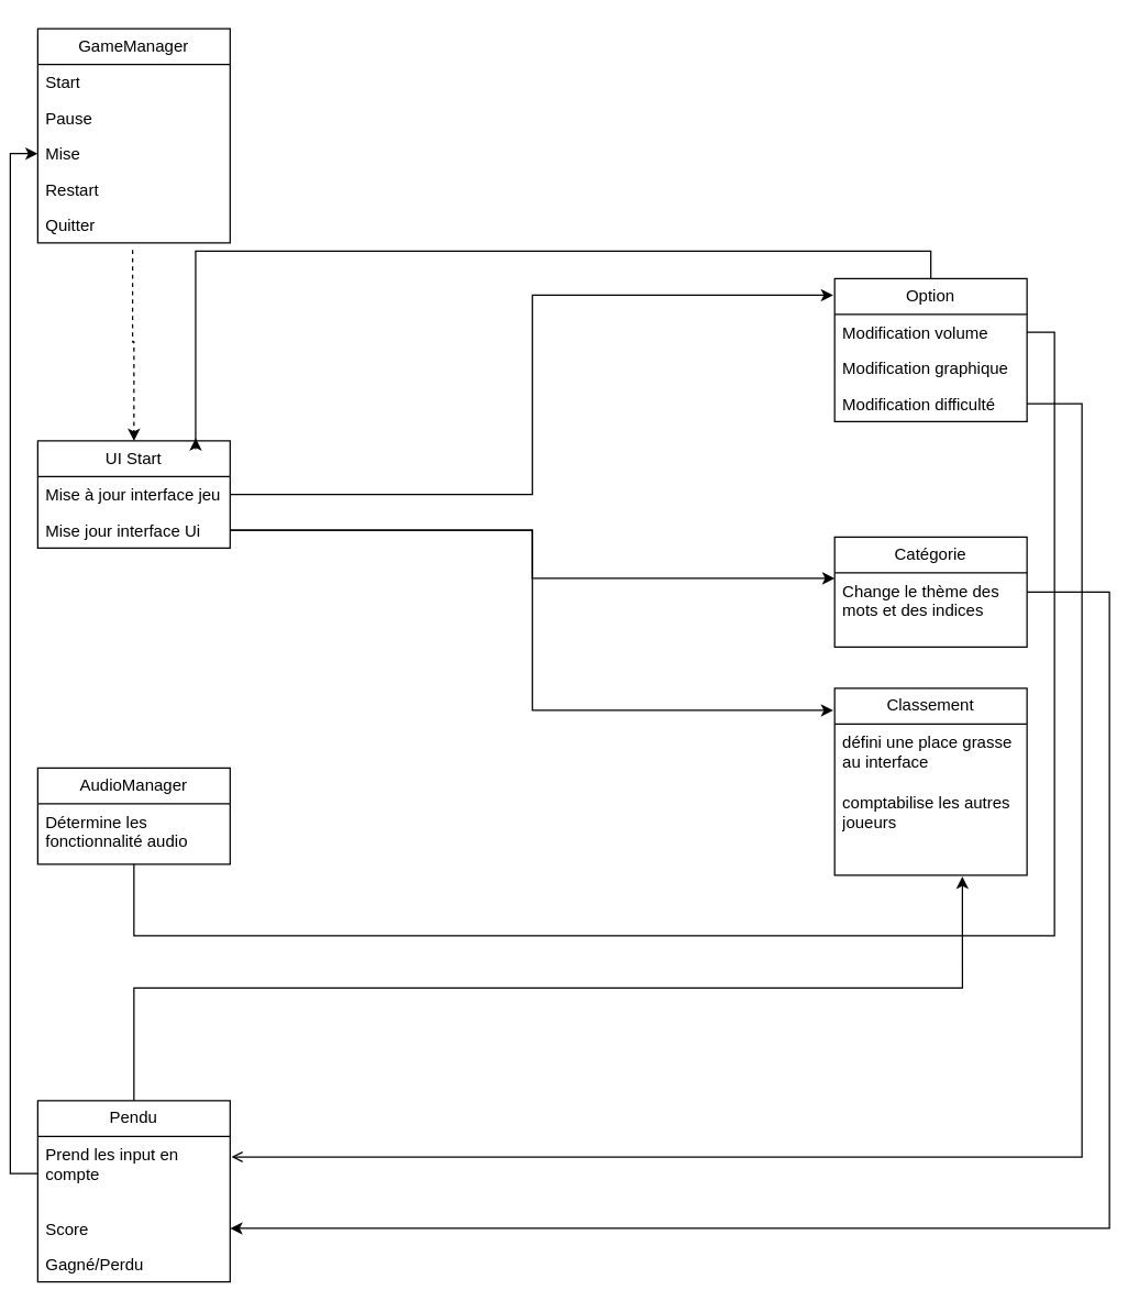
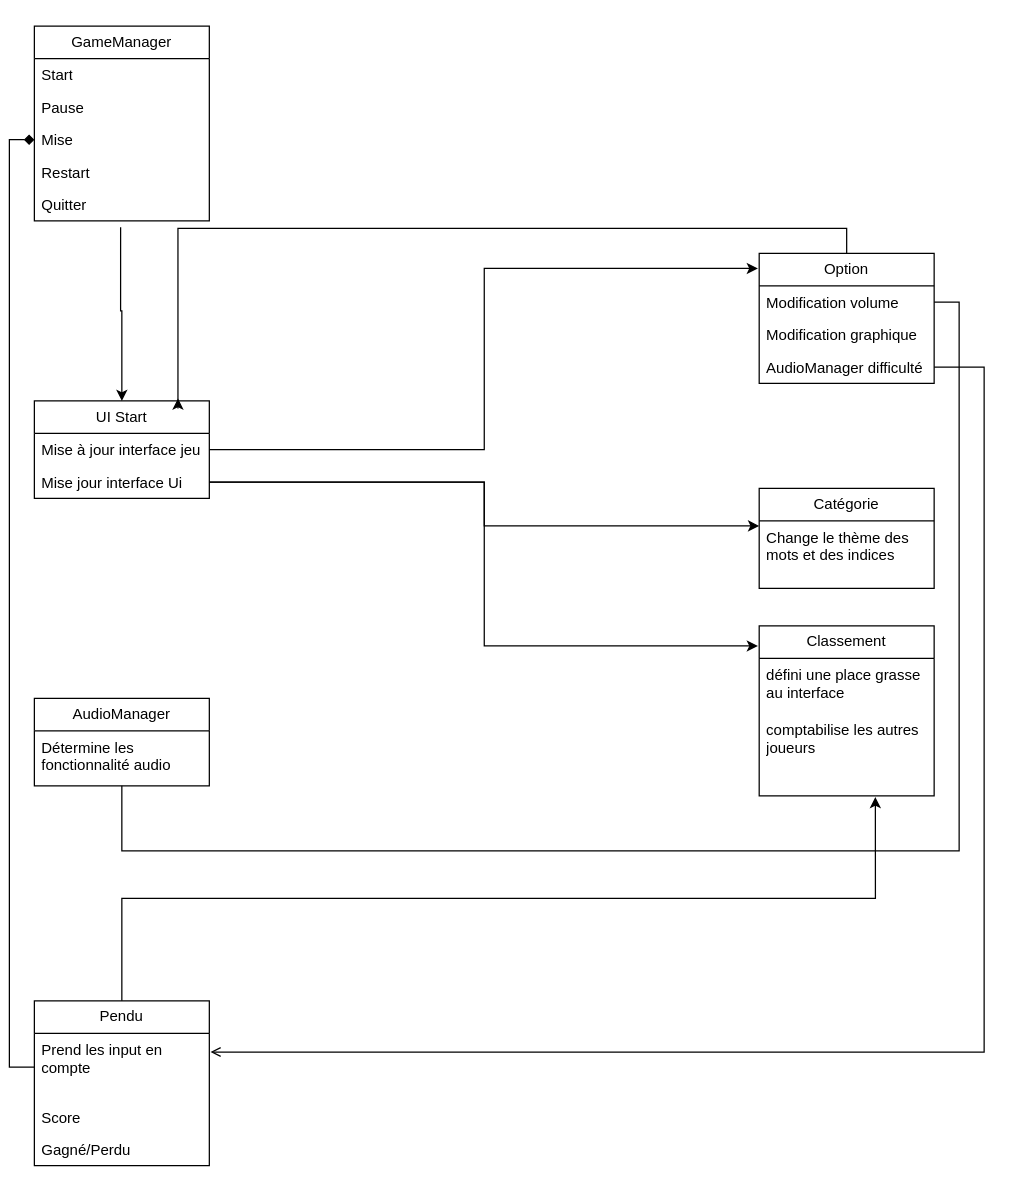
- <mxCell id="27" style="edgeStyle=orthogonalEdgeStyle;rounded=0;orthogonalLoop=1;jettySize=auto;html=1;entryX=0;entryY=0.5;entryDx=0;entryDy=0;" parent="1" source="12" target="5" edge="1"><mxGeometry relative="1" as="geometry" /></mxCell>
+ <mxCell id="27" style="edgeStyle=orthogonalEdgeStyle;rounded=0;orthogonalLoop=1;jettySize=auto;html=1;entryX=0;entryY=0.5;entryDx=0;entryDy=0;endArrow=diamond;" parent="1" source="12" target="5" edge="1"><mxGeometry relative="1" as="geometry" /></mxCell>
- <mxCell id="26" style="edgeStyle=orthogonalEdgeStyle;rounded=0;orthogonalLoop=1;jettySize=auto;html=1;entryX=0.5;entryY=0;entryDx=0;entryDy=0;exitX=0.493;exitY=1.192;exitDx=0;exitDy=0;exitPerimeter=0;dashed=1;" parent="1" source="7" target="8" edge="1"><mxGeometry relative="1" as="geometry"><Array as="points"><mxPoint x="90" y="248" /></Array></mxGeometry></mxCell>
+ <mxCell id="26" style="edgeStyle=orthogonalEdgeStyle;rounded=0;orthogonalLoop=1;jettySize=auto;html=1;entryX=0.5;entryY=0;entryDx=0;entryDy=0;exitX=0.493;exitY=1.192;exitDx=0;exitDy=0;exitPerimeter=0;" parent="1" source="7" target="8" edge="1"><mxGeometry relative="1" as="geometry"><Array as="points"><mxPoint x="90" y="248" /></Array></mxGeometry></mxCell>
- <mxCell id="18" value="Modification difficulté" style="text;align=left;verticalAlign=top;spacingLeft=4;spacingRight=4;overflow=hidden;rotatable=0;points=[[0,0.5],[1,0.5]];portConstraint=eastwest;whiteSpace=wrap;html=1;" parent="15" vertex="1"><mxGeometry y="78" width="140" height="26" as="geometry" /></mxCell>
+ <mxCell id="18" value="AudioManager difficulté" style="text;align=left;verticalAlign=top;spacingLeft=4;spacingRight=4;overflow=hidden;rotatable=0;points=[[0,0.5],[1,0.5]];portConstraint=eastwest;whiteSpace=wrap;html=1;" parent="15" vertex="1"><mxGeometry y="78" width="140" height="26" as="geometry" /></mxCell>
- <mxCell id="23" style="edgeStyle=orthogonalEdgeStyle;rounded=0;orthogonalLoop=1;jettySize=auto;html=1;entryX=1;entryY=0.5;entryDx=0;entryDy=0;" edge="1" parent="1" source="24" target="13"><mxGeometry relative="1" as="geometry"><Array as="points"><mxPoint x="800" y="430" /><mxPoint x="800" y="893" /></Array></mxGeometry></mxCell>
